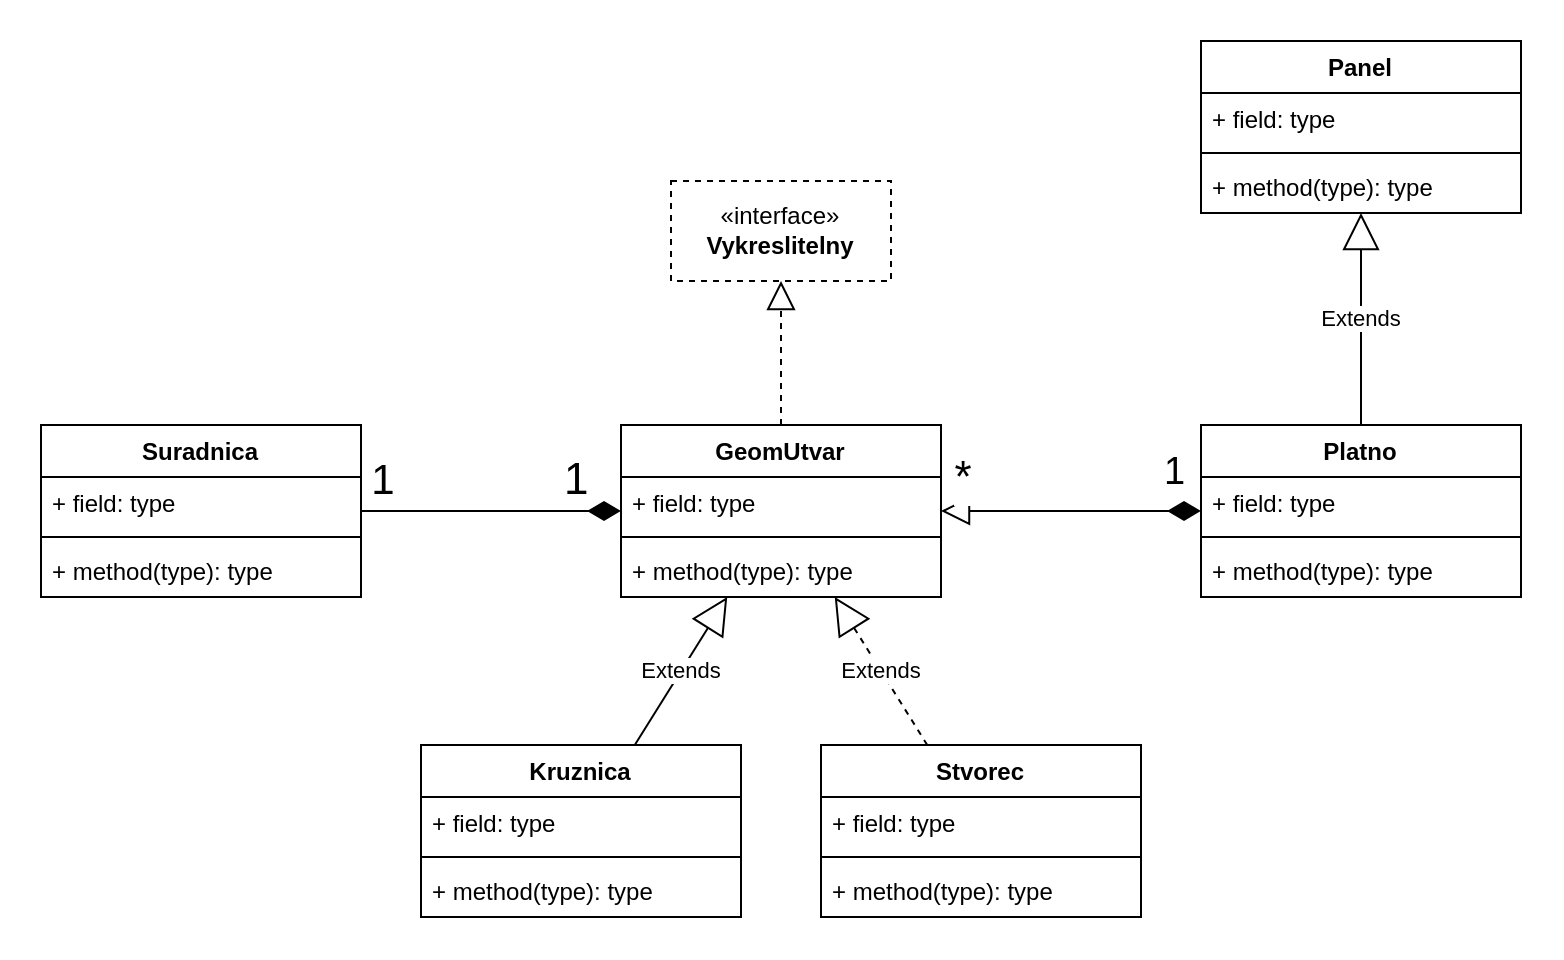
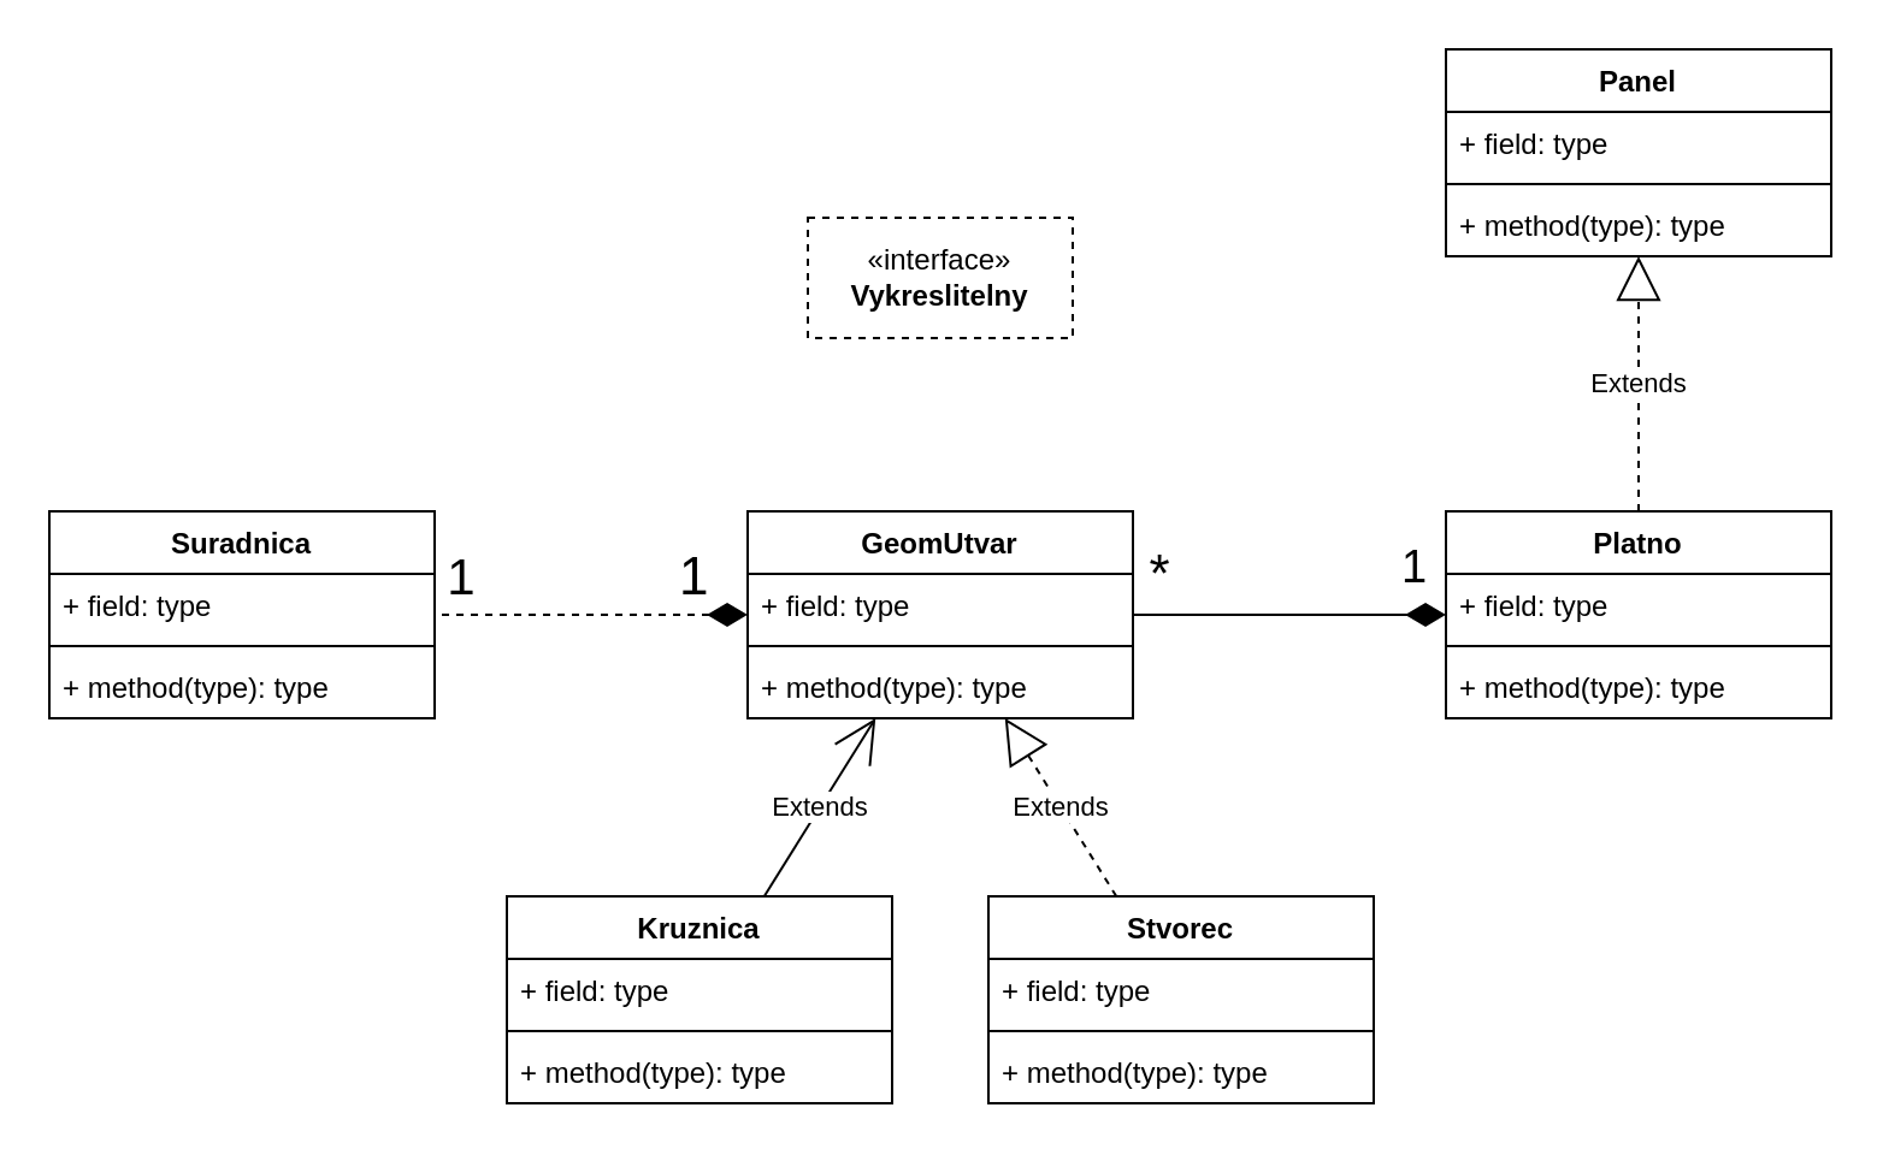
- <mxCell id="29" value="" style="endArrow=block;dashed=1;endFill=0;endSize=12;html=1;rounded=0;" edge="1" parent="1" source="2" target="6"><mxGeometry width="160" relative="1" as="geometry"><mxPoint x="210" y="182" as="sourcePoint" /><mxPoint x="370" y="182" as="targetPoint" /></mxGeometry></mxCell>
- <mxCell id="30" value="Extends" style="endArrow=block;endSize=16;endFill=0;html=1;rounded=0;" edge="1" parent="1" source="23" target="19"><mxGeometry width="160" relative="1" as="geometry"><mxPoint x="390" y="230" as="sourcePoint" /><mxPoint x="550" y="230" as="targetPoint" /></mxGeometry></mxCell>
+ <mxCell id="30" value="Extends" style="endArrow=block;endSize=16;endFill=0;html=1;rounded=0;dashed=1;" edge="1" parent="1" source="23" target="19"><mxGeometry width="160" relative="1" as="geometry"><mxPoint x="390" y="230" as="sourcePoint" /><mxPoint x="550" y="230" as="targetPoint" /></mxGeometry></mxCell>
- <mxCell id="31" value="1" style="endArrow=none;html=1;endSize=12;startArrow=diamondThin;startSize=14;startFill=1;edgeStyle=orthogonalEdgeStyle;align=left;verticalAlign=bottom;rounded=0;strokeColor=default;endFill=0;fontSize=22;" edge="1" parent="1" source="2" target="7"><mxGeometry x="-0.538" relative="1" as="geometry"><mxPoint x="340" y="200" as="sourcePoint" /><mxPoint x="500" y="200" as="targetPoint" /><mxPoint as="offset" /></mxGeometry></mxCell>
+ <mxCell id="31" value="1" style="endArrow=none;html=1;endSize=12;startArrow=diamondThin;startSize=14;startFill=1;edgeStyle=orthogonalEdgeStyle;align=left;verticalAlign=bottom;rounded=0;strokeColor=default;endFill=0;fontSize=22;dashed=1;" edge="1" parent="1" source="2" target="7"><mxGeometry x="-0.538" relative="1" as="geometry"><mxPoint x="340" y="200" as="sourcePoint" /><mxPoint x="500" y="200" as="targetPoint" /><mxPoint as="offset" /></mxGeometry></mxCell>
- <mxCell id="33" value="1" style="endArrow=block;html=1;endSize=12;startArrow=diamondThin;startSize=14;startFill=1;edgeStyle=orthogonalEdgeStyle;align=left;verticalAlign=bottom;rounded=0;endFill=0;fontSize=19;" edge="1" parent="1" source="23" target="2"><mxGeometry x="-0.692" y="-5" relative="1" as="geometry"><mxPoint x="560" y="180" as="sourcePoint" /><mxPoint x="610" y="160" as="targetPoint" /><mxPoint as="offset" /></mxGeometry></mxCell>
+ <mxCell id="33" value="1" style="endArrow=none;html=1;endSize=12;startArrow=diamondThin;startSize=14;startFill=1;edgeStyle=orthogonalEdgeStyle;align=left;verticalAlign=bottom;rounded=0;endFill=0;fontSize=19;" edge="1" parent="1" source="23" target="2"><mxGeometry x="-0.692" y="-5" relative="1" as="geometry"><mxPoint x="560" y="180" as="sourcePoint" /><mxPoint x="610" y="160" as="targetPoint" /><mxPoint as="offset" /></mxGeometry></mxCell>
- <mxCell id="28" value="Extends" style="endArrow=block;endSize=16;endFill=0;html=1;rounded=0;" edge="1" parent="1" source="11" target="2"><mxGeometry width="160" relative="1" as="geometry"><mxPoint x="200" y="-58" as="sourcePoint" /><mxPoint x="360" y="-58" as="targetPoint" /></mxGeometry></mxCell>
+ <mxCell id="28" value="Extends" style="endArrow=open;endSize=16;endFill=0;html=1;rounded=0;" edge="1" parent="1" source="11" target="2"><mxGeometry width="160" relative="1" as="geometry"><mxPoint x="200" y="-58" as="sourcePoint" /><mxPoint x="360" y="-58" as="targetPoint" /></mxGeometry></mxCell>
